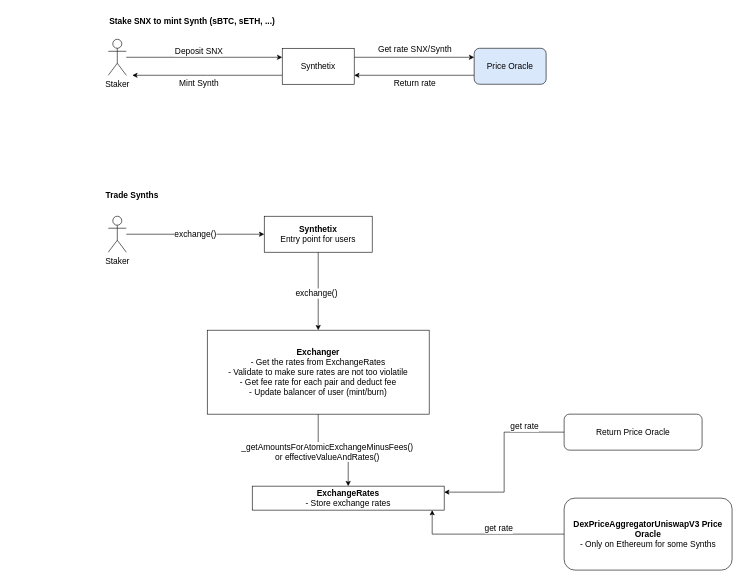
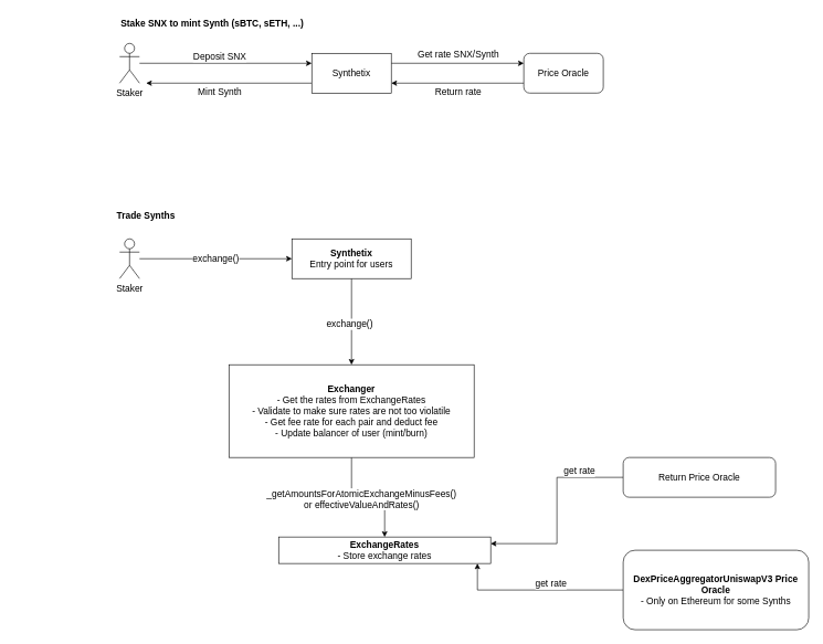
- <mxCell id="12" value="Price Oracle" style="rounded=1;whiteSpace=wrap;html=1;fontSize=14;fillColor=#dae8fc;" vertex="1" parent="1"><mxGeometry x="790" y="80" width="120" height="60" as="geometry" /></mxCell>
+ <mxCell id="12" value="Price Oracle" style="rounded=1;whiteSpace=wrap;html=1;fontSize=14;" vertex="1" parent="1"><mxGeometry x="790" y="80" width="120" height="60" as="geometry" /></mxCell>
